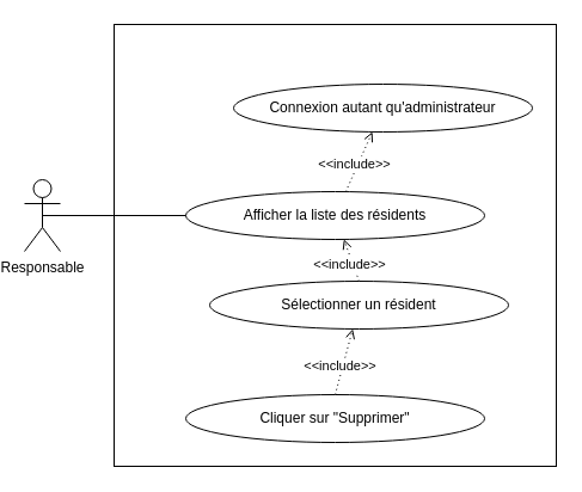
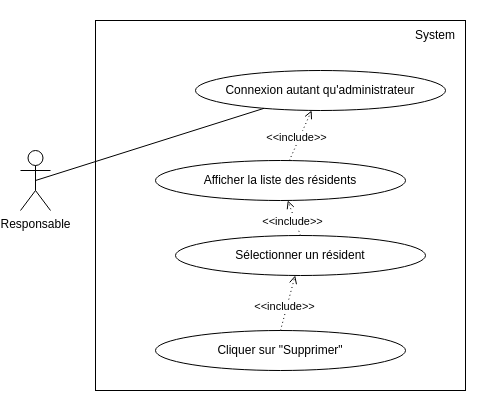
+ <mxCell id="8" value="System" style="text;html=1;strokeColor=none;fillColor=none;align=center;verticalAlign=middle;whiteSpace=wrap;rounded=0;" parent="1" vertex="1"><mxGeometry x="405" y="20" width="60" height="30" as="geometry" /></mxCell>
- <mxCell id="9" value="" style="endArrow=none;html=1;rounded=0;exitX=0.5;exitY=0.5;exitDx=0;exitDy=0;exitPerimeter=0;" parent="1" source="7" target="6" edge="1"><mxGeometry width="50" height="50" relative="1" as="geometry"><mxPoint x="140" y="230" as="sourcePoint" /><mxPoint x="190" y="180" as="targetPoint" /></mxGeometry></mxCell>
+ <mxCell id="9" value="" style="endArrow=none;html=1;rounded=0;exitX=0.5;exitY=0.5;exitDx=0;exitDy=0;exitPerimeter=0;" parent="1" source="7" target="3" edge="1"><mxGeometry width="50" height="50" relative="1" as="geometry"><mxPoint x="140" y="230" as="sourcePoint" /><mxPoint x="190" y="180" as="targetPoint" /></mxGeometry></mxCell>
